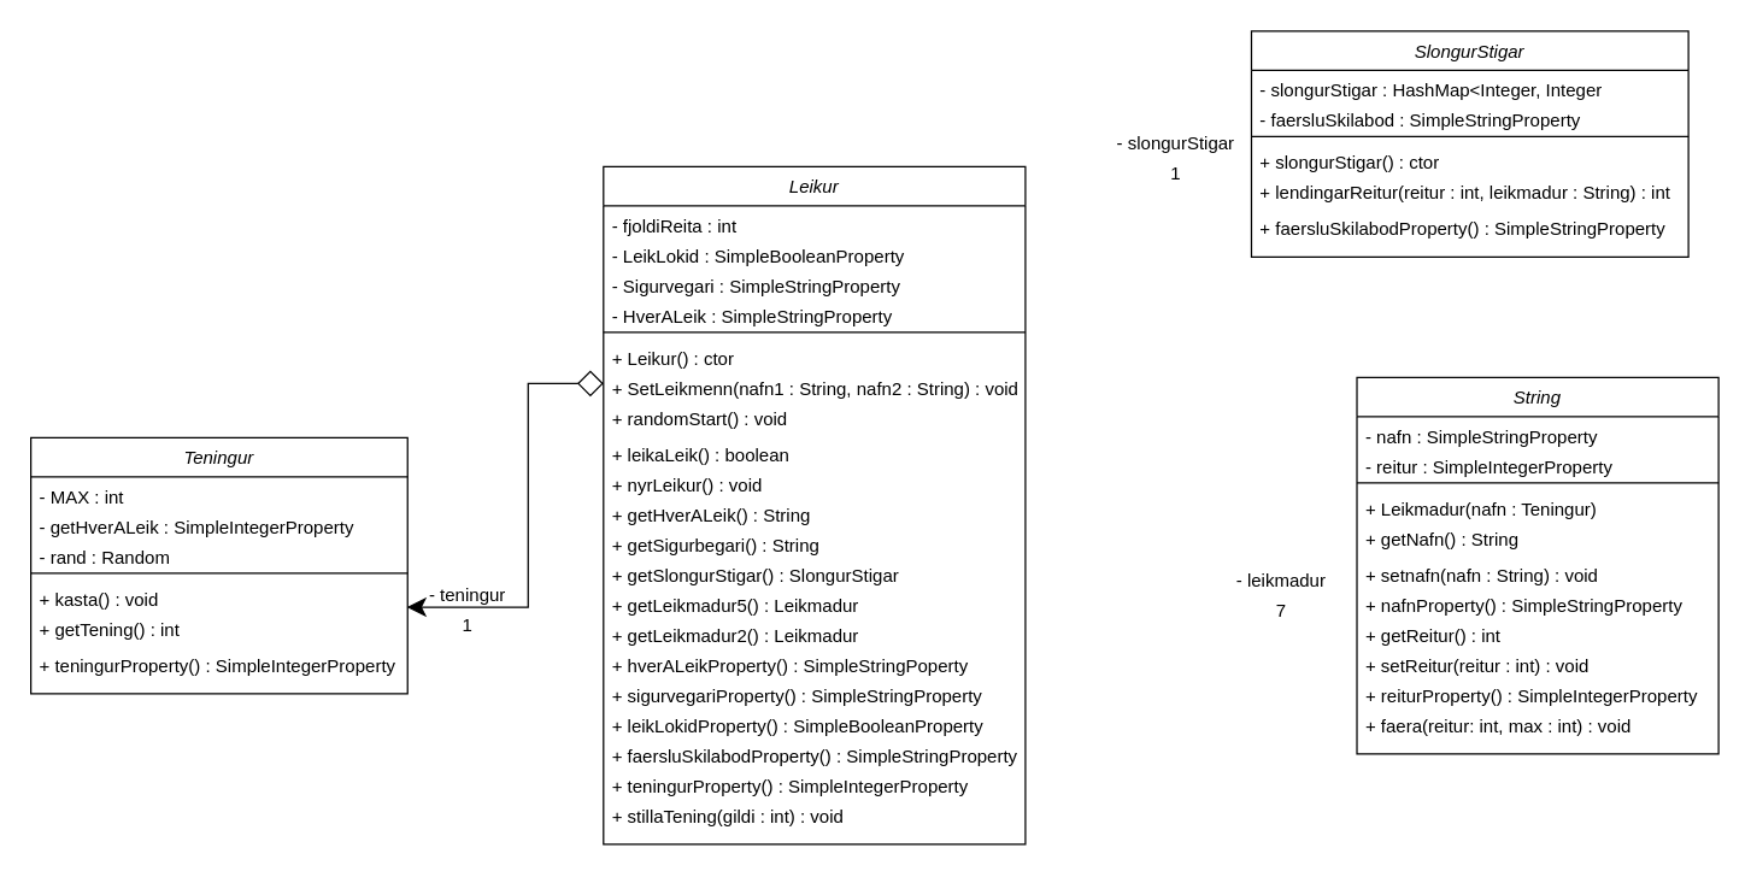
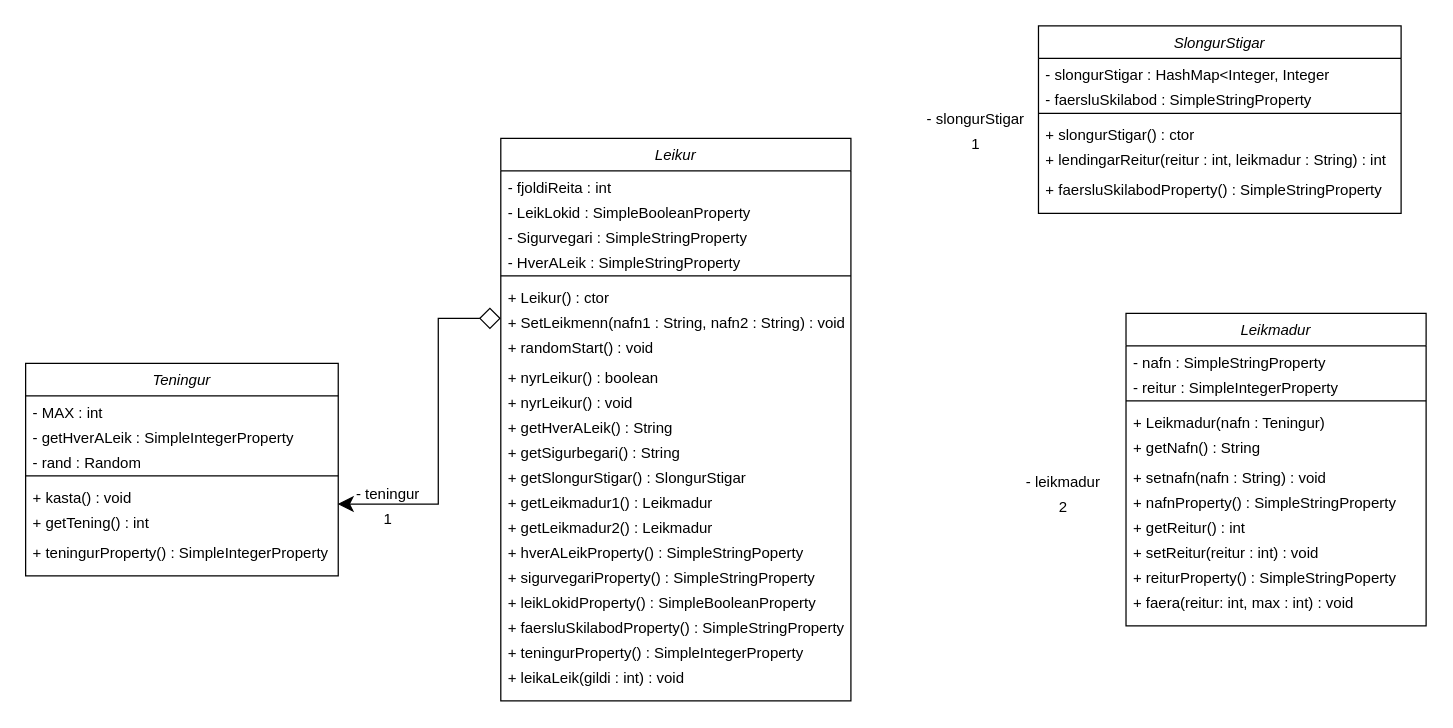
- <mxCell id="2" value="String" style="swimlane;fontStyle=2;align=center;verticalAlign=top;childLayout=stackLayout;horizontal=1;startSize=26;horizontalStack=0;resizeParent=1;resizeLast=0;collapsible=1;marginBottom=0;rounded=0;shadow=0;strokeWidth=1;" parent="1" vertex="1"><mxGeometry x="900" y="250" width="240" height="250" as="geometry"><mxRectangle x="230" y="140" width="160" height="26" as="alternateBounds" /></mxGeometry></mxCell>
+ <mxCell id="2" value="Leikmadur" style="swimlane;fontStyle=2;align=center;verticalAlign=top;childLayout=stackLayout;horizontal=1;startSize=26;horizontalStack=0;resizeParent=1;resizeLast=0;collapsible=1;marginBottom=0;rounded=0;shadow=0;strokeWidth=1;" parent="1" vertex="1"><mxGeometry x="900" y="250" width="240" height="250" as="geometry"><mxRectangle x="230" y="140" width="160" height="26" as="alternateBounds" /></mxGeometry></mxCell>
- <mxCell id="23" value="+ leikaLeik() : boolean" style="text;align=left;verticalAlign=top;spacingLeft=4;spacingRight=4;overflow=hidden;rotatable=0;points=[[0,0.5],[1,0.5]];portConstraint=eastwest;" vertex="1" parent="14"><mxGeometry y="178" width="280" height="20" as="geometry" /></mxCell>
+ <mxCell id="23" value="+ nyrLeikur() : boolean" style="text;align=left;verticalAlign=top;spacingLeft=4;spacingRight=4;overflow=hidden;rotatable=0;points=[[0,0.5],[1,0.5]];portConstraint=eastwest;" vertex="1" parent="14"><mxGeometry y="178" width="280" height="20" as="geometry" /></mxCell>
- <mxCell id="28" value="+ getLeikmadur5() : Leikmadur&#10;" style="text;align=left;verticalAlign=top;spacingLeft=4;spacingRight=4;overflow=hidden;rotatable=0;points=[[0,0.5],[1,0.5]];portConstraint=eastwest;" vertex="1" parent="14"><mxGeometry y="278" width="280" height="20" as="geometry" /></mxCell>
+ <mxCell id="28" value="+ getLeikmadur1() : Leikmadur&#10;" style="text;align=left;verticalAlign=top;spacingLeft=4;spacingRight=4;overflow=hidden;rotatable=0;points=[[0,0.5],[1,0.5]];portConstraint=eastwest;" vertex="1" parent="14"><mxGeometry y="278" width="280" height="20" as="geometry" /></mxCell>
- <mxCell id="55" value="7" style="text;html=1;align=center;verticalAlign=middle;whiteSpace=wrap;rounded=0;" vertex="1" parent="1"><mxGeometry x="820" y="390" width="60" height="30" as="geometry" /></mxCell>
+ <mxCell id="55" value="2" style="text;html=1;align=center;verticalAlign=middle;whiteSpace=wrap;rounded=0;" vertex="1" parent="1"><mxGeometry x="820" y="390" width="60" height="30" as="geometry" /></mxCell>
- <mxCell id="12" value="+ reiturProperty() : SimpleIntegerProperty" style="text;align=left;verticalAlign=top;spacingLeft=4;spacingRight=4;overflow=hidden;rotatable=0;points=[[0,0.5],[1,0.5]];portConstraint=eastwest;" vertex="1" parent="2"><mxGeometry y="198" width="240" height="20" as="geometry" /></mxCell>
+ <mxCell id="12" value="+ reiturProperty() : SimpleStringPoperty" style="text;align=left;verticalAlign=top;spacingLeft=4;spacingRight=4;overflow=hidden;rotatable=0;points=[[0,0.5],[1,0.5]];portConstraint=eastwest;" vertex="1" parent="2"><mxGeometry y="198" width="240" height="20" as="geometry" /></mxCell>
- <mxCell id="35" value="+ stillaTening(gildi : int) : void" style="text;align=left;verticalAlign=top;spacingLeft=4;spacingRight=4;overflow=hidden;rotatable=0;points=[[0,0.5],[1,0.5]];portConstraint=eastwest;" vertex="1" parent="14"><mxGeometry y="418" width="280" height="20" as="geometry" /></mxCell>
+ <mxCell id="35" value="+ leikaLeik(gildi : int) : void" style="text;align=left;verticalAlign=top;spacingLeft=4;spacingRight=4;overflow=hidden;rotatable=0;points=[[0,0.5],[1,0.5]];portConstraint=eastwest;" vertex="1" parent="14"><mxGeometry y="418" width="280" height="20" as="geometry" /></mxCell>
